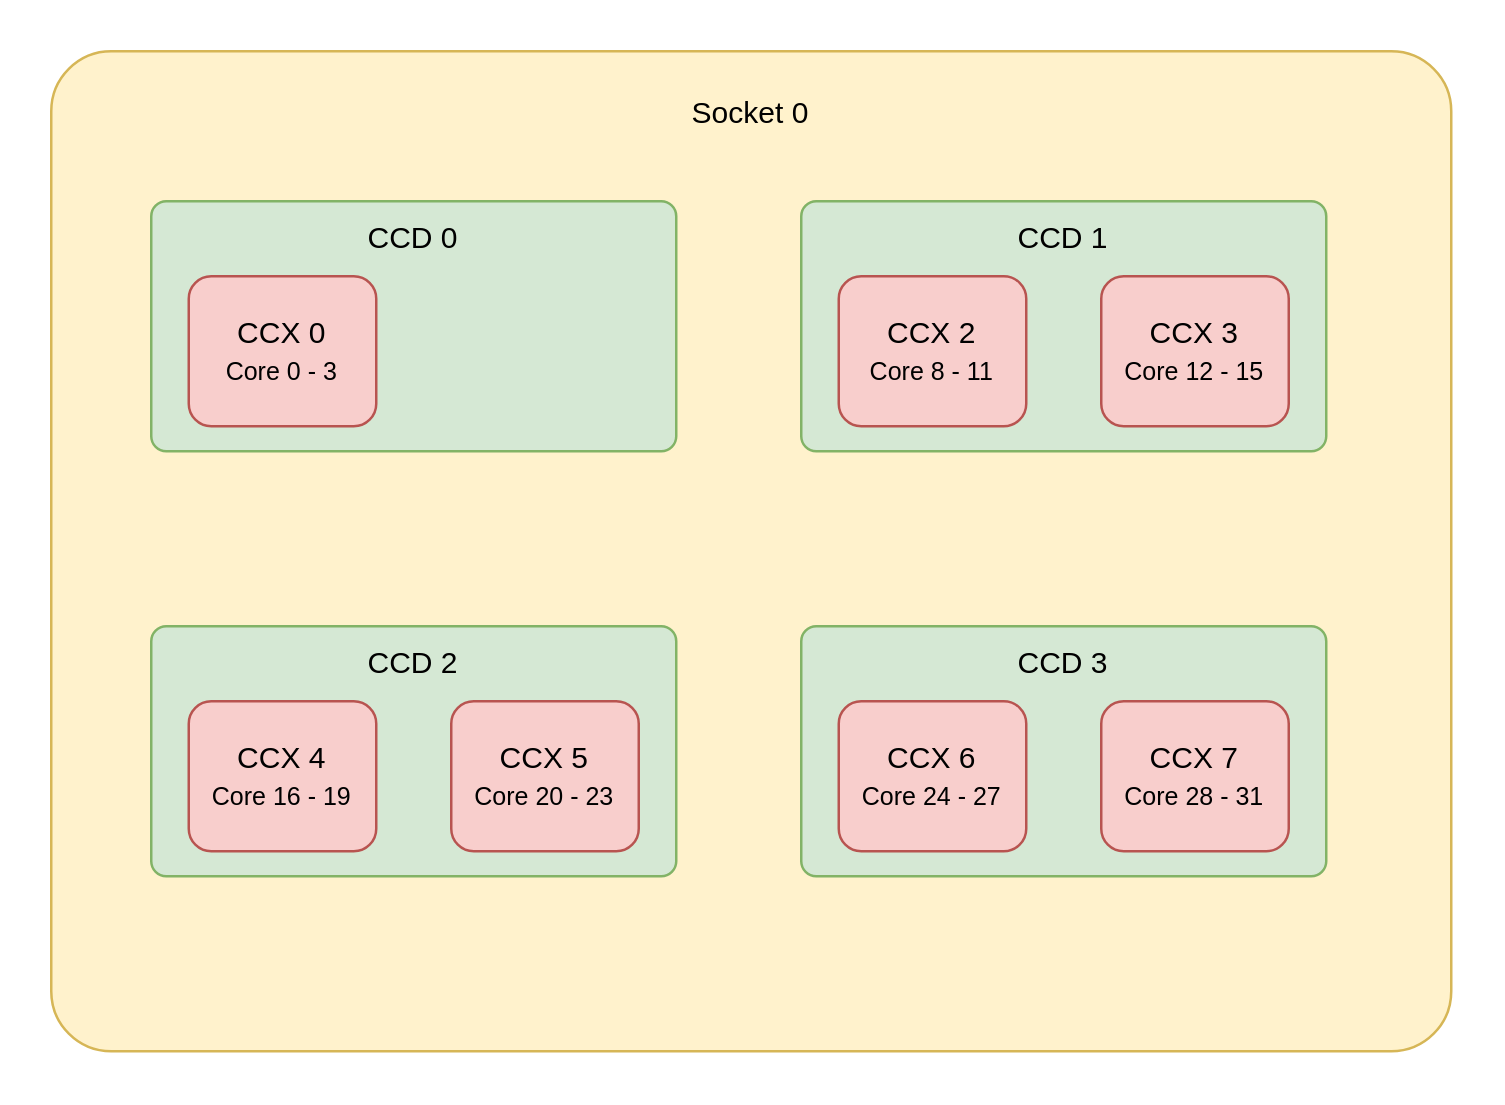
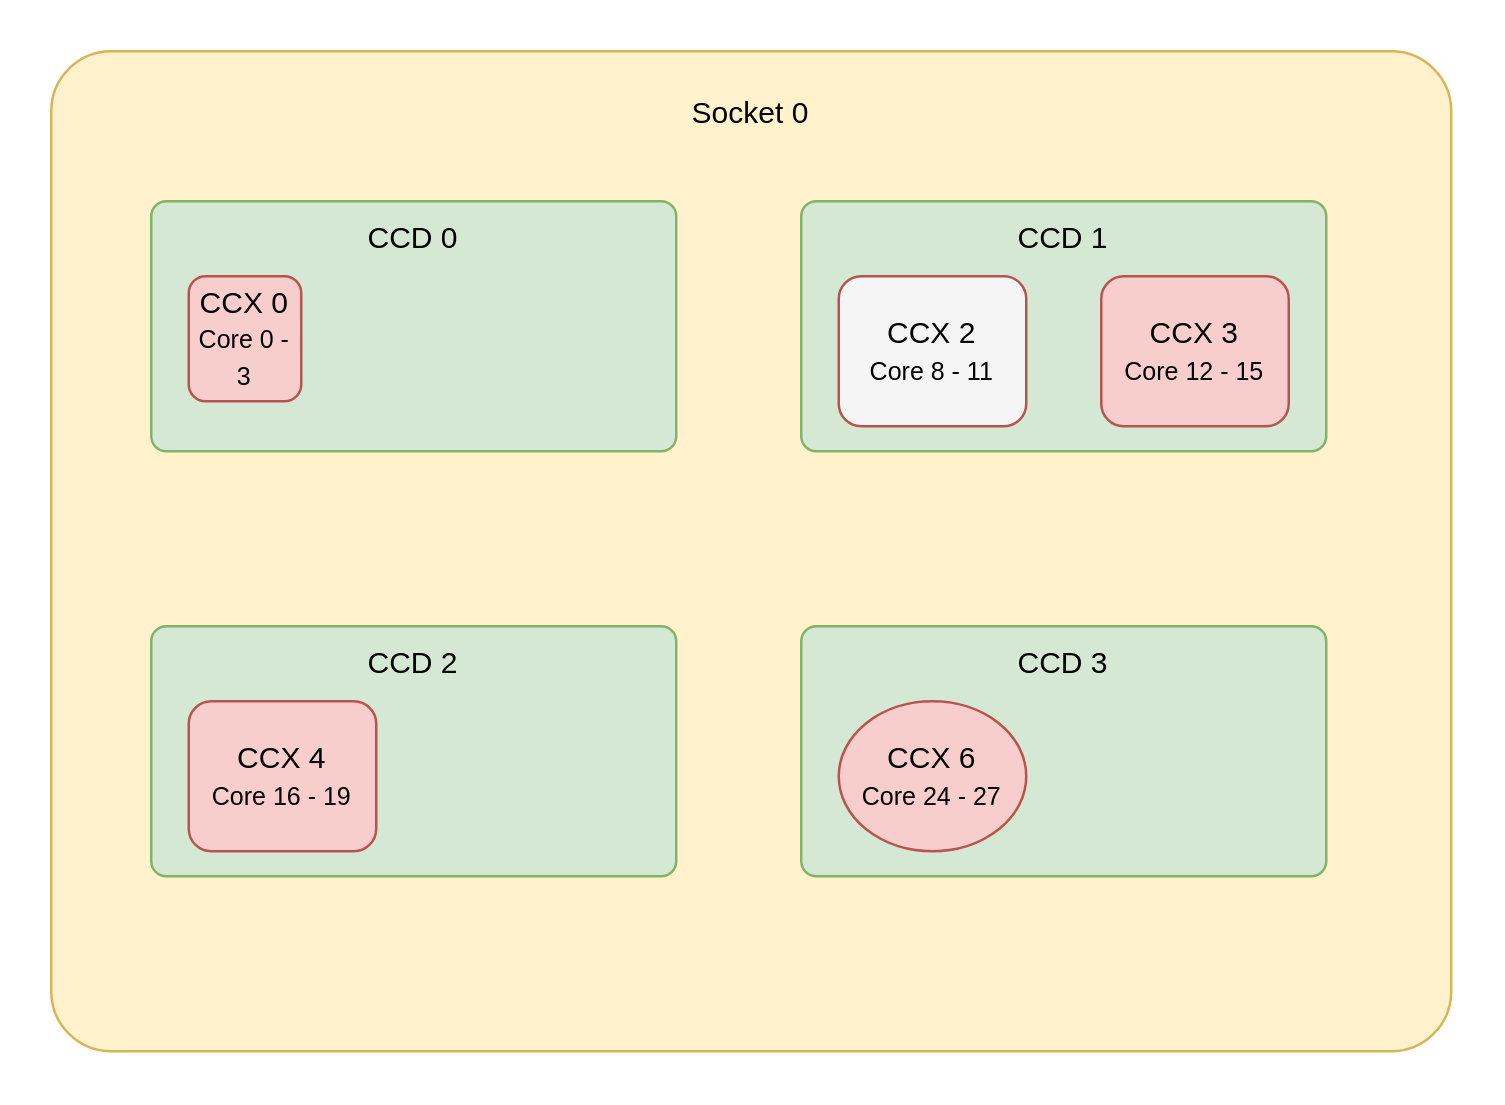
- <mxCell id="6" value="CCX 0&lt;div&gt;&lt;font style=&quot;font-size: 10px;&quot;&gt;Core 0 - 3&lt;/font&gt;&lt;/div&gt;" style="rounded=1;whiteSpace=wrap;html=1;fillColor=#f8cecc;strokeColor=#b85450;" vertex="1" parent="1"><mxGeometry x="75" y="110" width="75" height="60" as="geometry" /></mxCell>
+ <mxCell id="6" value="CCX 0&lt;div&gt;&lt;font style=&quot;font-size: 10px;&quot;&gt;Core 0 - 3&lt;/font&gt;&lt;/div&gt;" style="rounded=1;whiteSpace=wrap;html=1;fillColor=#f8cecc;strokeColor=#b85450;" vertex="1" parent="1"><mxGeometry x="75" y="110" width="45" height="50" as="geometry" /></mxCell>
- <mxCell id="9" value="CCX 2&lt;div&gt;&lt;font style=&quot;font-size: 10px;&quot;&gt;Core 8 - 11&lt;/font&gt;&lt;/div&gt;" style="rounded=1;whiteSpace=wrap;html=1;fillColor=#f8cecc;strokeColor=#b85450;" vertex="1" parent="1"><mxGeometry x="335" y="110" width="75" height="60" as="geometry" /></mxCell>
+ <mxCell id="9" value="CCX 2&lt;div&gt;&lt;font style=&quot;font-size: 10px;&quot;&gt;Core 8 - 11&lt;/font&gt;&lt;/div&gt;" style="rounded=1;whiteSpace=wrap;html=1;fillColor=#f5f5f5;strokeColor=#b85450;" vertex="1" parent="1"><mxGeometry x="335" y="110" width="75" height="60" as="geometry" /></mxCell>
- <mxCell id="14" value="CCX 5&lt;div&gt;&lt;font style=&quot;font-size: 10px;&quot;&gt;Core 20 - 23&lt;/font&gt;&lt;/div&gt;" style="rounded=1;whiteSpace=wrap;html=1;fillColor=#f8cecc;strokeColor=#b85450;" vertex="1" parent="1"><mxGeometry x="180" y="280" width="75" height="60" as="geometry" /></mxCell>
- <mxCell id="17" value="CCX 6&lt;div&gt;&lt;font style=&quot;font-size: 10px;&quot;&gt;Core 24 - 27&lt;/font&gt;&lt;/div&gt;" style="rounded=1;whiteSpace=wrap;html=1;fillColor=#f8cecc;strokeColor=#b85450;" vertex="1" parent="1"><mxGeometry x="335" y="280" width="75" height="60" as="geometry" /></mxCell>
+ <mxCell id="17" value="CCX 6&lt;div&gt;&lt;font style=&quot;font-size: 10px;&quot;&gt;Core 24 - 27&lt;/font&gt;&lt;/div&gt;" style="ellipse;whiteSpace=wrap;html=1;fillColor=#f8cecc;strokeColor=#b85450;" vertex="1" parent="1"><mxGeometry x="335" y="280" width="75" height="60" as="geometry" /></mxCell>
- <mxCell id="18" value="CCX 7&lt;div&gt;&lt;font style=&quot;font-size: 10px;&quot;&gt;Core 28 - 31&lt;/font&gt;&lt;/div&gt;" style="rounded=1;whiteSpace=wrap;html=1;fillColor=#f8cecc;strokeColor=#b85450;" vertex="1" parent="1"><mxGeometry x="440" y="280" width="75" height="60" as="geometry" /></mxCell>
